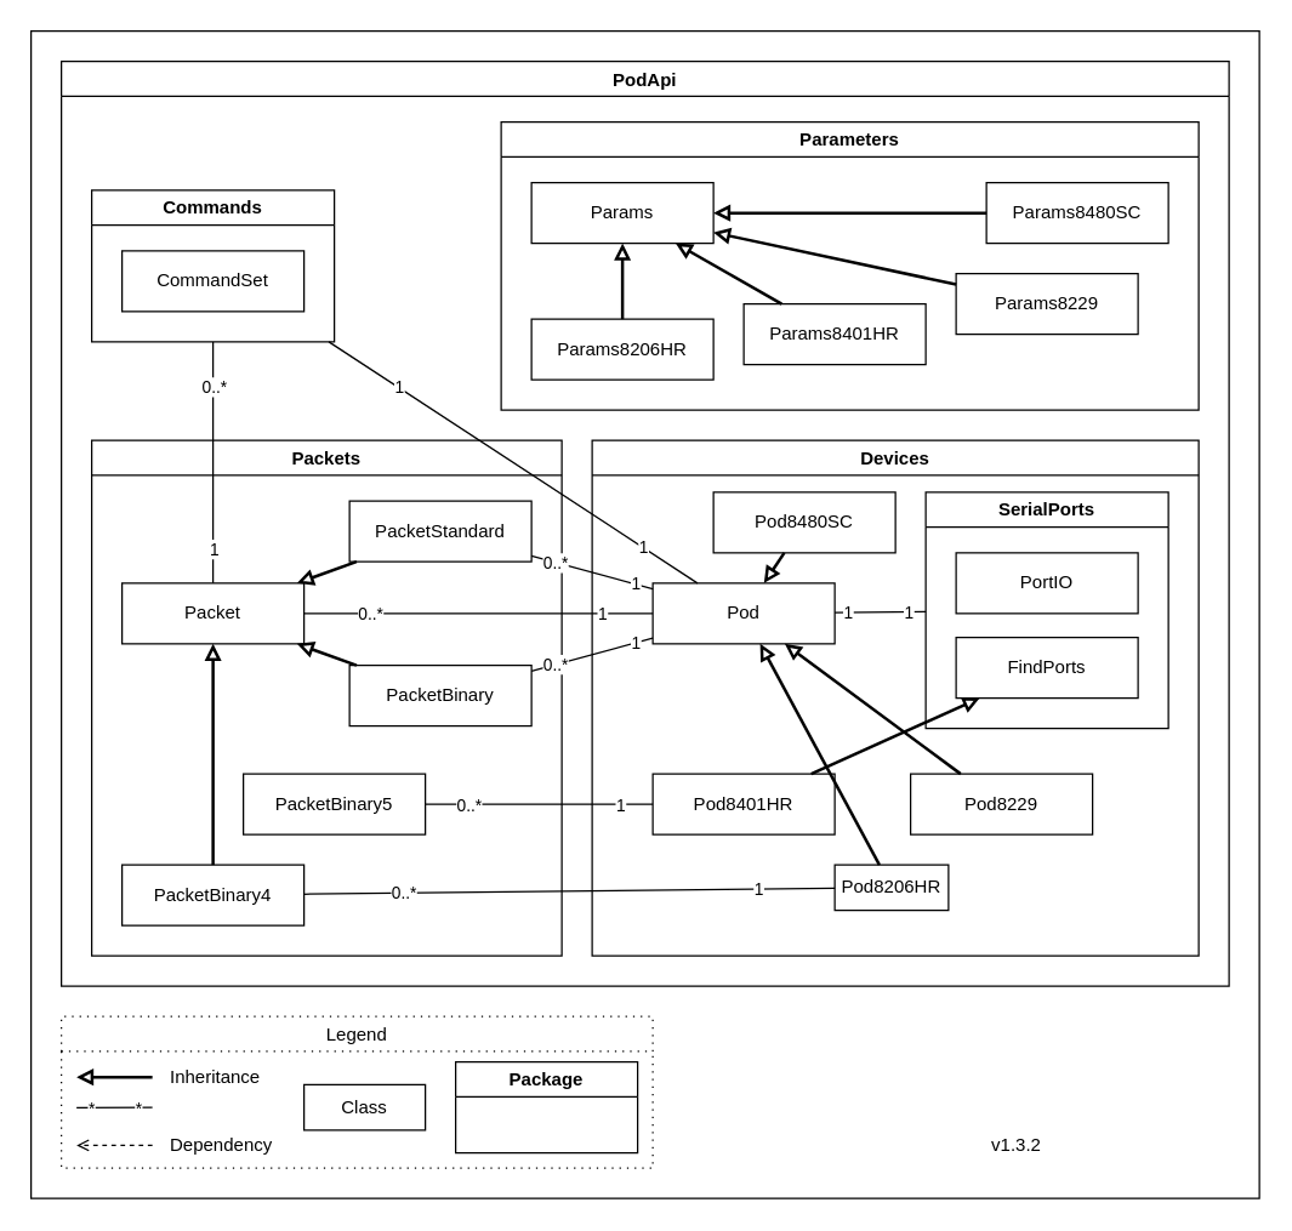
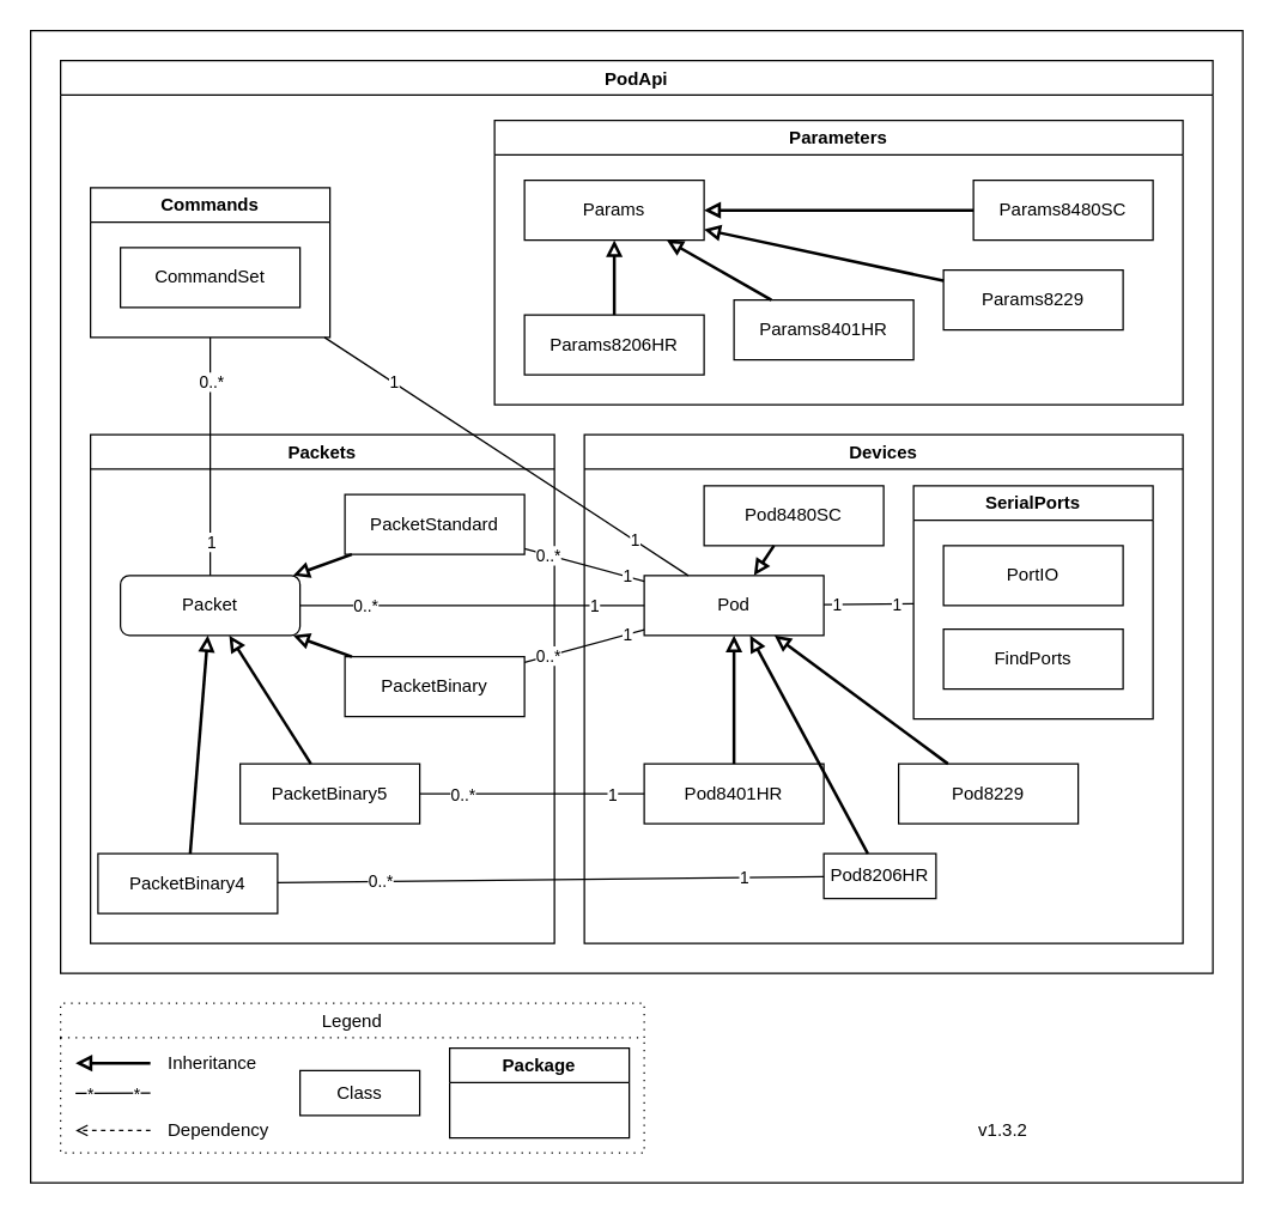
- <mxCell id="28" value="Packet" style="rounded=0;whiteSpace=wrap;html=1;fontStyle=0" parent="27" vertex="1"><mxGeometry x="20" y="94.19" width="120" height="40" as="geometry" /></mxCell>
+ <mxCell id="28" value="Packet" style="whiteSpace=wrap;html=1;fontStyle=0;rounded=1;" parent="27" vertex="1"><mxGeometry x="20" y="94.19" width="120" height="40" as="geometry" /></mxCell>
+ <mxCell id="34" value="" style="endArrow=block;html=1;endFill=0;strokeWidth=2;fontStyle=0" parent="27" source="33" target="28" edge="1"><mxGeometry width="50" height="50" relative="1" as="geometry"><mxPoint x="-85.71" y="384.83" as="sourcePoint" /><mxPoint x="-211.71" y="322.83" as="targetPoint" /></mxGeometry></mxCell>
- <mxCell id="40" value="" style="endArrow=block;html=1;endFill=0;strokeWidth=2;fontStyle=0;" parent="37" source="39" target="73" edge="1"><mxGeometry width="50" height="50" relative="1" as="geometry"><mxPoint x="81.29" y="-993.32" as="sourcePoint" /><mxPoint x="1.29" y="-990.32" as="targetPoint" /></mxGeometry></mxCell>
+ <mxCell id="40" value="" style="endArrow=block;html=1;endFill=0;strokeWidth=2;fontStyle=0" parent="37" source="39" target="38" edge="1"><mxGeometry width="50" height="50" relative="1" as="geometry"><mxPoint x="81.29" y="-993.32" as="sourcePoint" /><mxPoint x="1.29" y="-990.32" as="targetPoint" /></mxGeometry></mxCell>
- <mxCell id="35" value="&lt;span&gt;PacketBinary4&lt;/span&gt;" style="rounded=0;whiteSpace=wrap;html=1;fontStyle=0" parent="27" vertex="1"><mxGeometry x="20.0" y="280" width="120" height="40" as="geometry" /></mxCell>
+ <mxCell id="35" value="&lt;span&gt;PacketBinary4&lt;/span&gt;" style="rounded=0;whiteSpace=wrap;html=1;fontStyle=0" parent="27" vertex="1"><mxGeometry x="5" y="280" width="120" height="40" as="geometry" /></mxCell>
